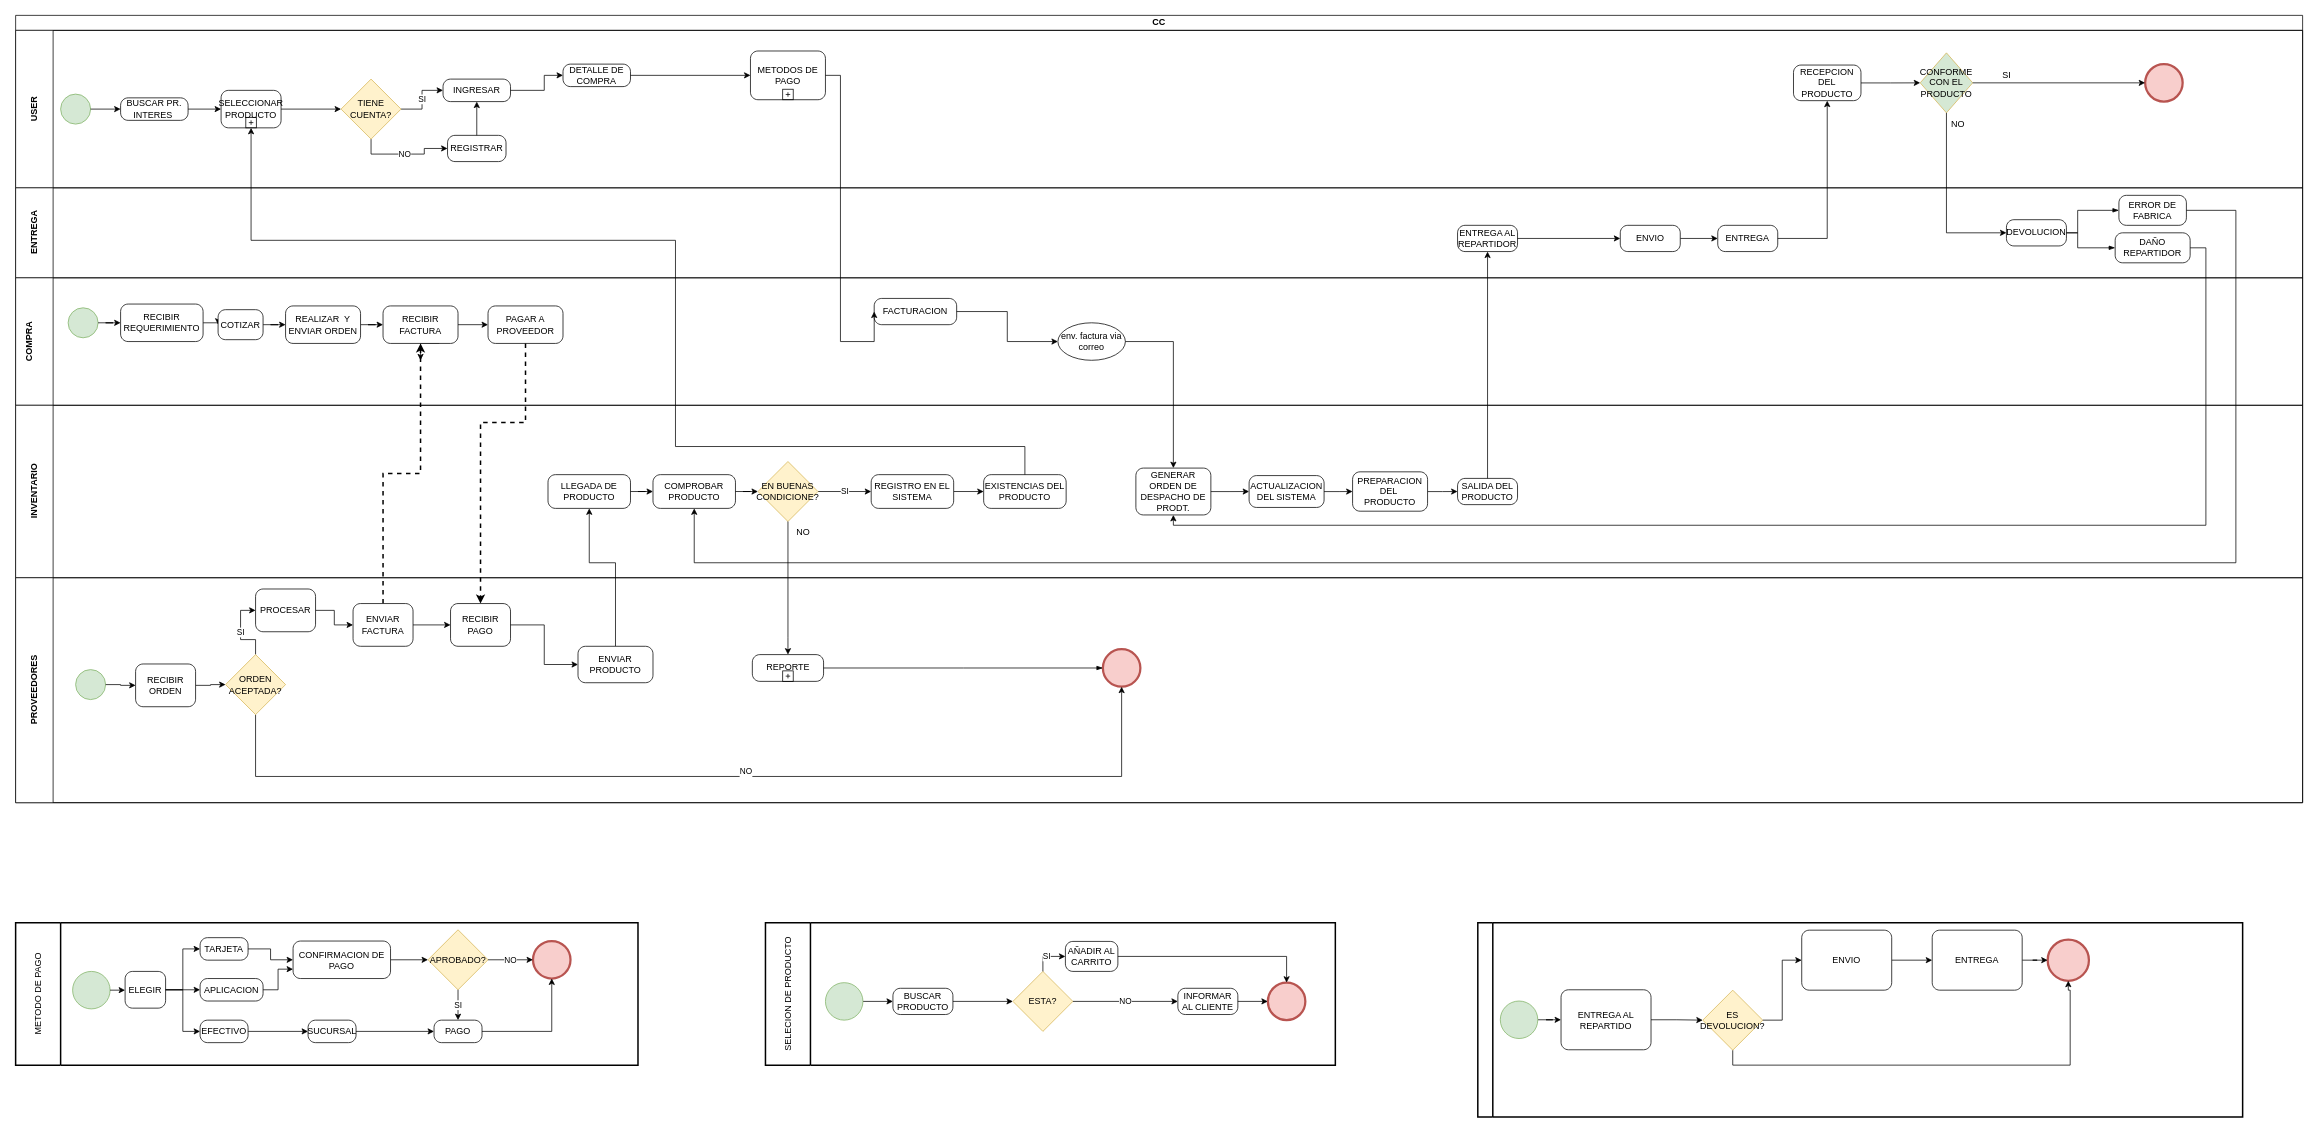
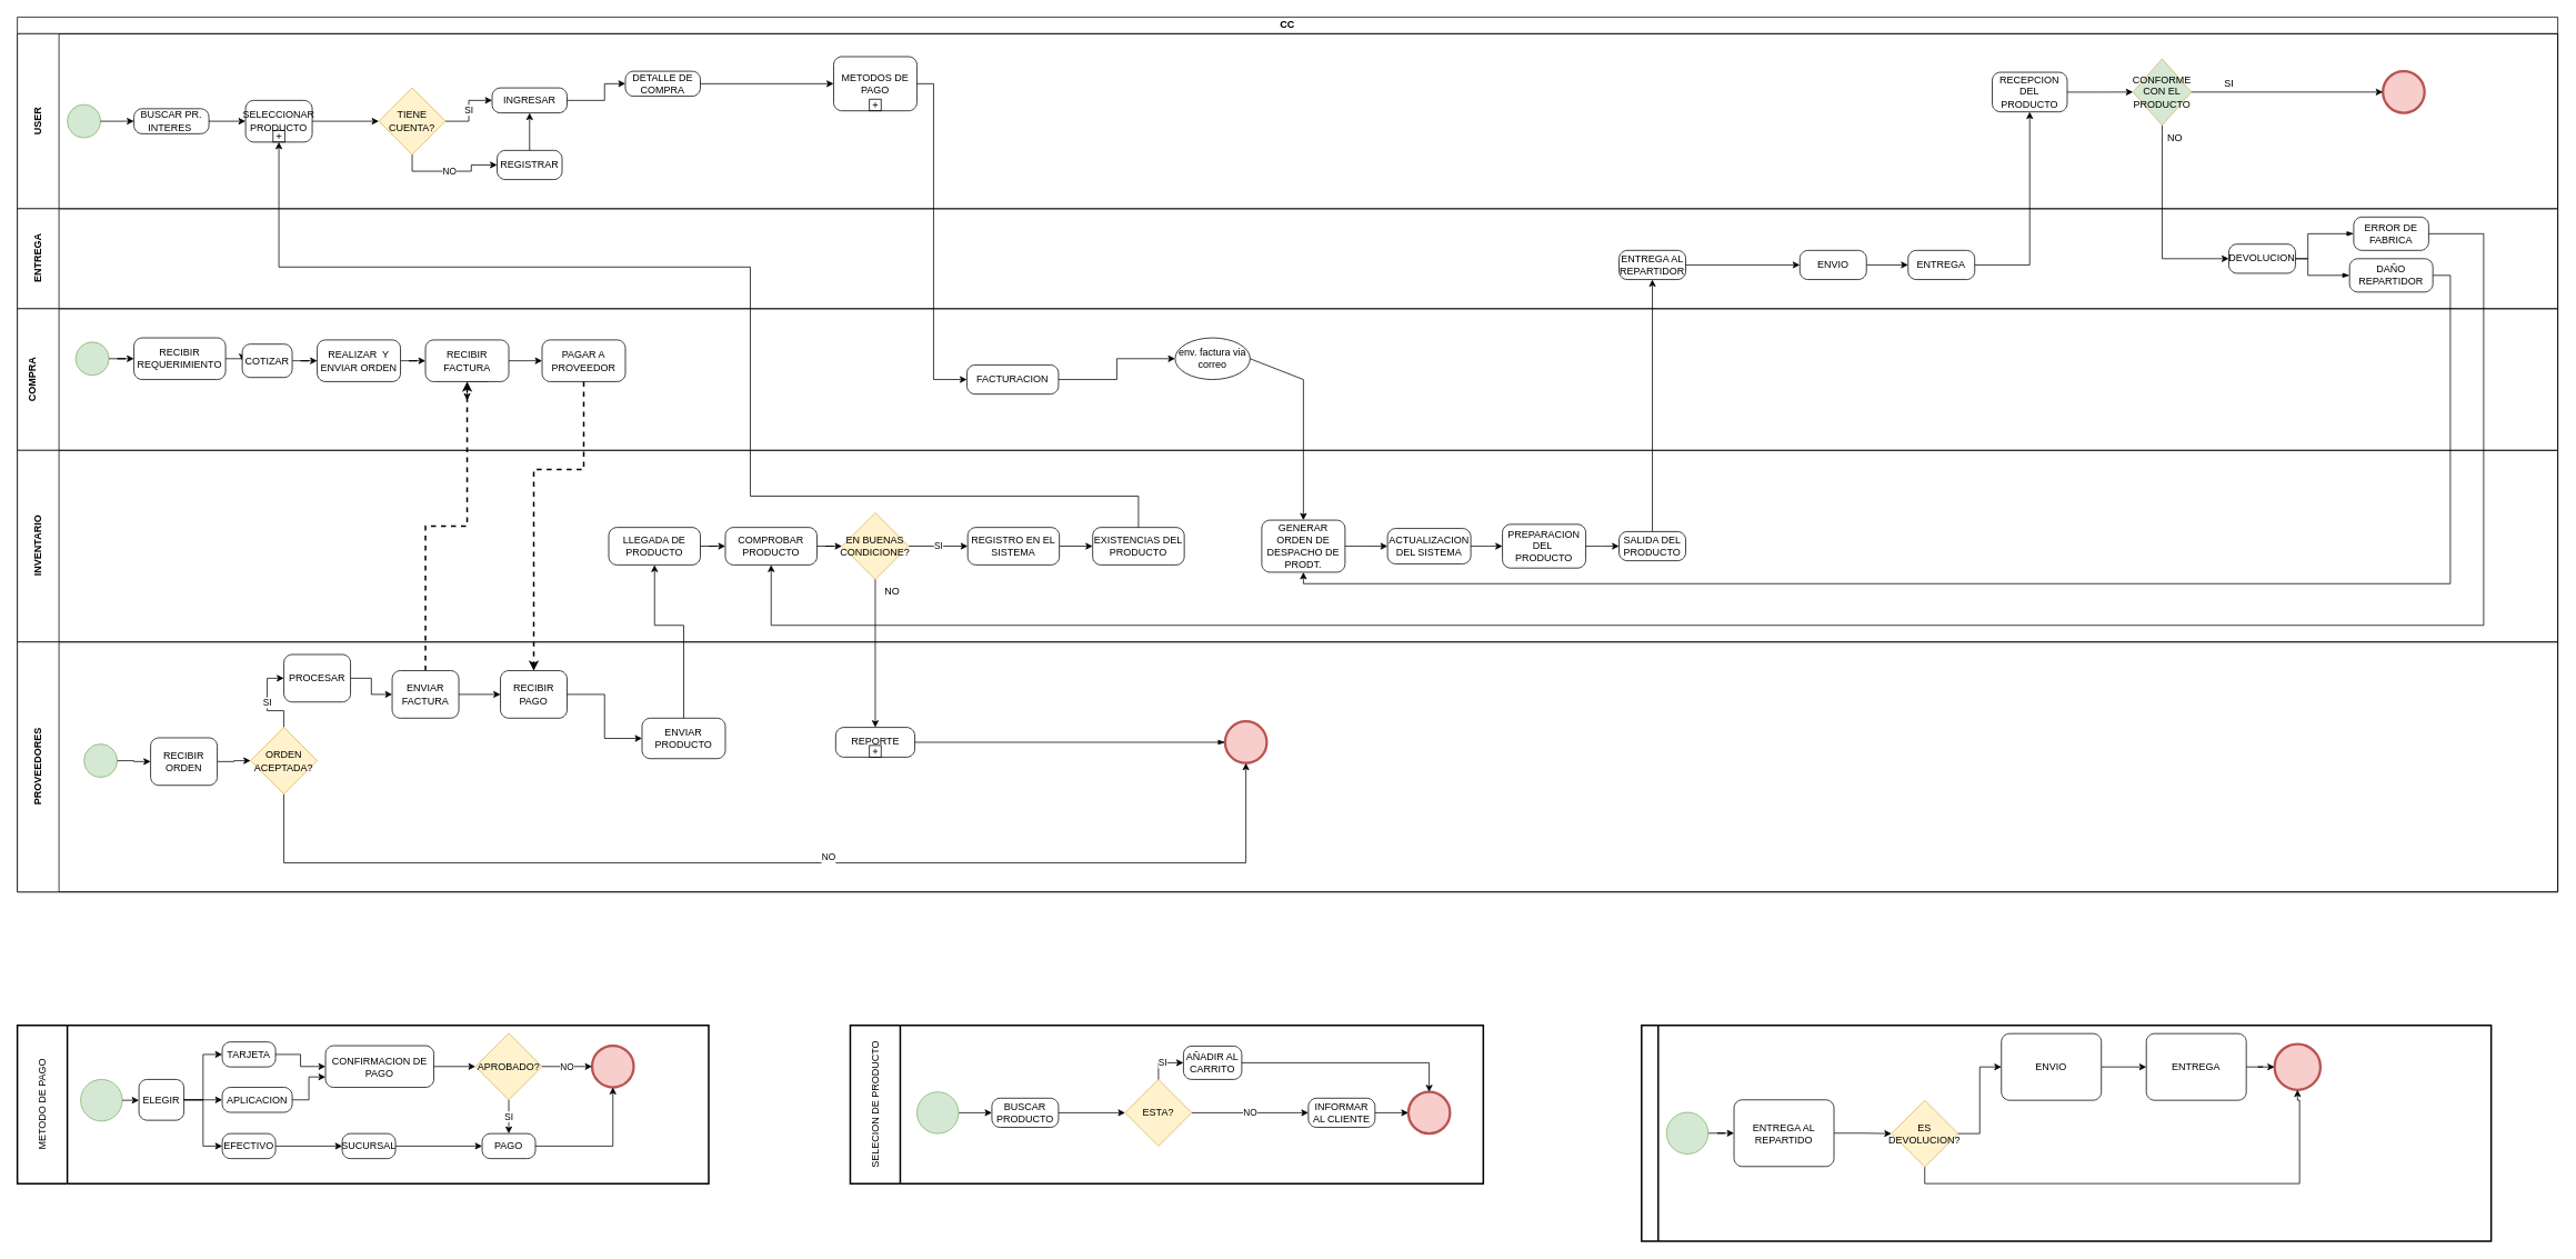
- <mxCell id="54" value="FACTURACION" style="points=[[0.25,0,0],[0.5,0,0],[0.75,0,0],[1,0.25,0],[1,0.5,0],[1,0.75,0],[0.75,1,0],[0.5,1,0],[0.25,1,0],[0,0.75,0],[0,0.5,0],[0,0.25,0]];shape=mxgraph.bpmn.task;whiteSpace=wrap;rectStyle=rounded;size=10;html=1;container=1;expand=0;collapsible=0;taskMarker=abstract;" vertex="1" parent="53"><mxGeometry x="1145" y="27.5" width="110" height="35" as="geometry" /></mxCell>
+ <mxCell id="54" value="FACTURACION" style="points=[[0.25,0,0],[0.5,0,0],[0.75,0,0],[1,0.25,0],[1,0.5,0],[1,0.75,0],[0.75,1,0],[0.5,1,0],[0.25,1,0],[0,0.75,0],[0,0.5,0],[0,0.25,0]];shape=mxgraph.bpmn.task;whiteSpace=wrap;rectStyle=rounded;size=10;html=1;container=1;expand=0;collapsible=0;taskMarker=abstract;" vertex="1" parent="53"><mxGeometry x="1140" y="67.5" width="110" height="35" as="geometry" /></mxCell>
- <mxCell id="67" value="env. factura via correo" style="ellipse;whiteSpace=wrap;html=1;" vertex="1" parent="53"><mxGeometry x="1390" y="60" width="90" height="50" as="geometry" /></mxCell>
+ <mxCell id="67" value="env. factura via correo" style="ellipse;whiteSpace=wrap;html=1;" vertex="1" parent="53"><mxGeometry x="1390" y="35" width="90" height="50" as="geometry" /></mxCell>
